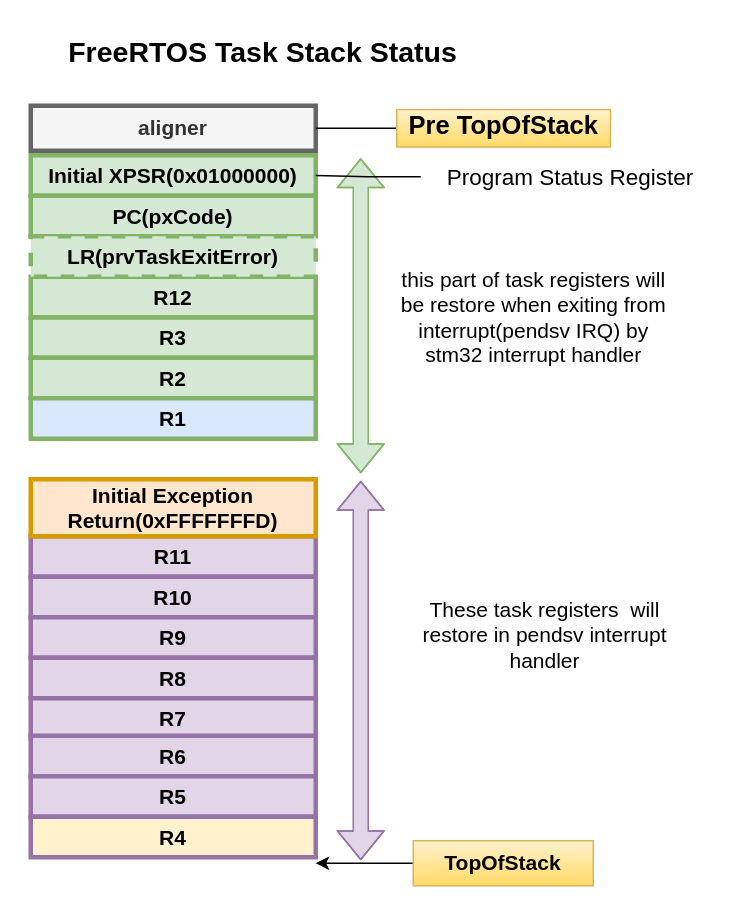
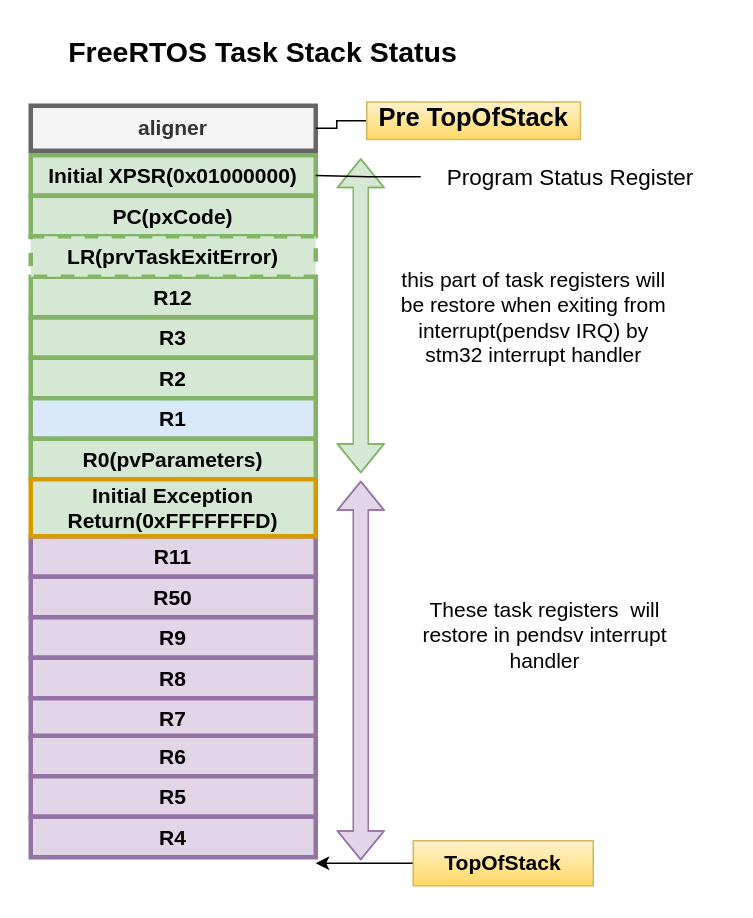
- <mxCell id="4" value="&lt;h1 style=&quot;font-size: 17px;&quot;&gt;Pre TopOfStack&lt;br style=&quot;font-size: 17px;&quot;&gt;&lt;/h1&gt;&lt;p style=&quot;font-size: 17px;&quot;&gt;&lt;br style=&quot;font-size: 17px;&quot;&gt;&lt;/p&gt;" style="text;html=1;strokeColor=#d6b656;fillColor=#fff2cc;spacing=5;spacingTop=-20;whiteSpace=wrap;overflow=hidden;rounded=0;fontStyle=0;fontSize=17;align=center;verticalAlign=top;gradientColor=#ffd966;" parent="1" vertex="1"><mxGeometry x="264" y="72.5" width="142.5" height="25" as="geometry" /></mxCell>
+ <mxCell id="4" value="&lt;h1 style=&quot;font-size: 17px;&quot;&gt;Pre TopOfStack&lt;br style=&quot;font-size: 17px;&quot;&gt;&lt;/h1&gt;&lt;p style=&quot;font-size: 17px;&quot;&gt;&lt;br style=&quot;font-size: 17px;&quot;&gt;&lt;/p&gt;" style="text;html=1;strokeColor=#d6b656;fillColor=#fff2cc;spacing=5;spacingTop=-20;whiteSpace=wrap;overflow=hidden;rounded=0;fontStyle=0;fontSize=17;align=center;verticalAlign=top;gradientColor=#ffd966;" parent="1" vertex="1"><mxGeometry x="244" y="67.5" width="142.5" height="25" as="geometry" /></mxCell>
+ <mxCell id="12" value="&lt;div&gt;R0(pvParameters)&lt;/div&gt;" style="rounded=0;whiteSpace=wrap;html=1;strokeWidth=3;fillColor=#d5e8d4;strokeColor=#82b366;fontSize=14;fontStyle=1" parent="1" vertex="1"><mxGeometry x="20" y="292" width="190" height="27" as="geometry" /></mxCell>
- <mxCell id="27" value="Initial Exception Return(0xFFFFFFFD)" style="rounded=0;whiteSpace=wrap;html=1;strokeWidth=3;fillColor=#ffe6cc;strokeColor=#d79b00;fontSize=14;fontStyle=1" parent="1" vertex="1"><mxGeometry x="20" y="319" width="190" height="38" as="geometry" /></mxCell>
+ <mxCell id="27" value="Initial Exception Return(0xFFFFFFFD)" style="rounded=0;whiteSpace=wrap;html=1;strokeWidth=3;fillColor=#d5e8d4;strokeColor=#d79b00;fontSize=14;fontStyle=1;" parent="1" vertex="1"><mxGeometry x="20" y="319" width="190" height="38" as="geometry" /></mxCell>
- <mxCell id="14" value="R10" style="rounded=0;whiteSpace=wrap;html=1;strokeWidth=3;fillColor=#e1d5e7;strokeColor=#9673a6;fontSize=14;fontStyle=1" parent="1" vertex="1"><mxGeometry x="20" y="384" width="190" height="27" as="geometry" /></mxCell>
+ <mxCell id="14" value="R50" style="rounded=0;whiteSpace=wrap;html=1;strokeWidth=3;fillColor=#e1d5e7;strokeColor=#9673a6;fontSize=14;fontStyle=1" parent="1" vertex="1"><mxGeometry x="20" y="384" width="190" height="27" as="geometry" /></mxCell>
- <mxCell id="20" value="R4" style="rounded=0;whiteSpace=wrap;html=1;strokeWidth=3;fillColor=#fff2cc;strokeColor=#9673a6;fontSize=14;fontStyle=1;" parent="1" vertex="1"><mxGeometry x="20" y="544" width="190" height="27" as="geometry" /></mxCell>
+ <mxCell id="20" value="R4" style="rounded=0;whiteSpace=wrap;html=1;strokeWidth=3;fillColor=#e1d5e7;strokeColor=#9673a6;fontSize=14;fontStyle=1" parent="1" vertex="1"><mxGeometry x="20" y="544" width="190" height="27" as="geometry" /></mxCell>
